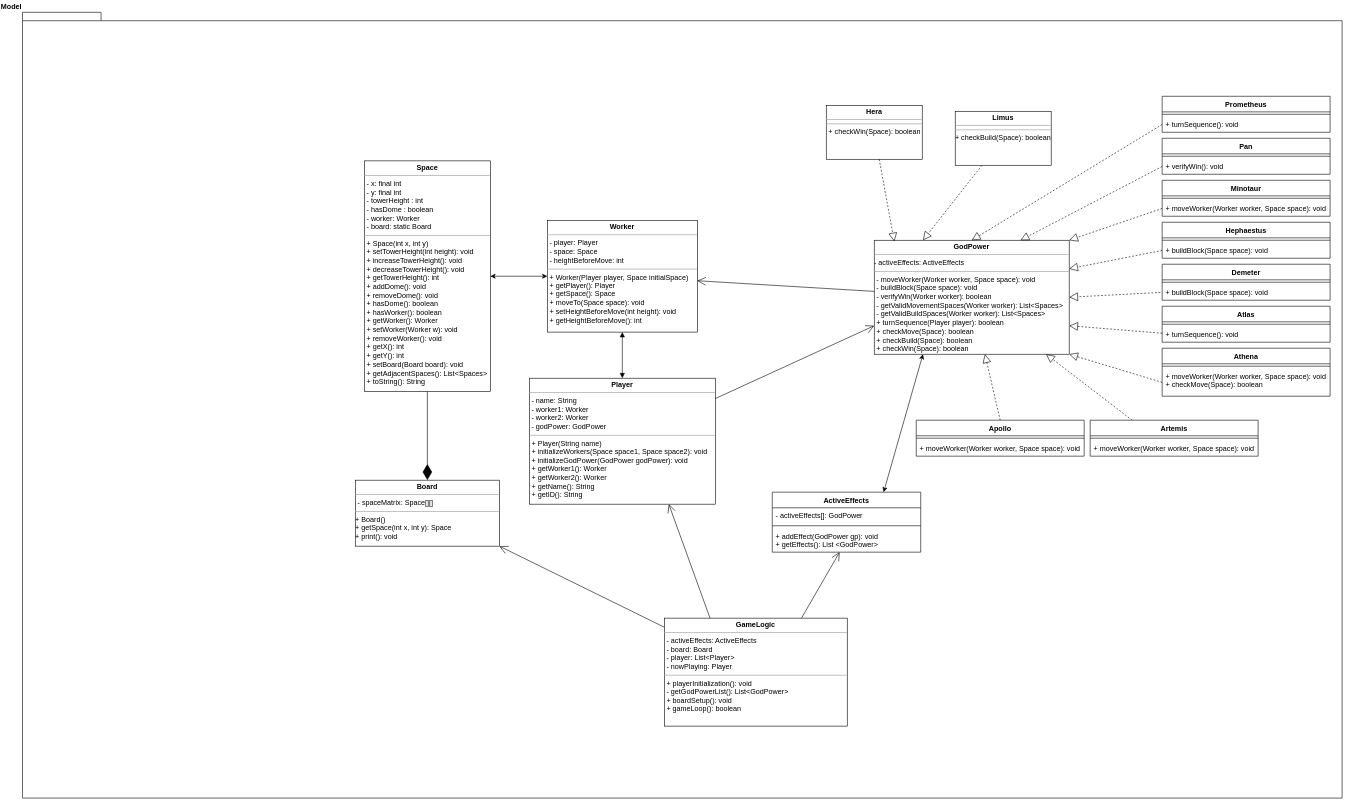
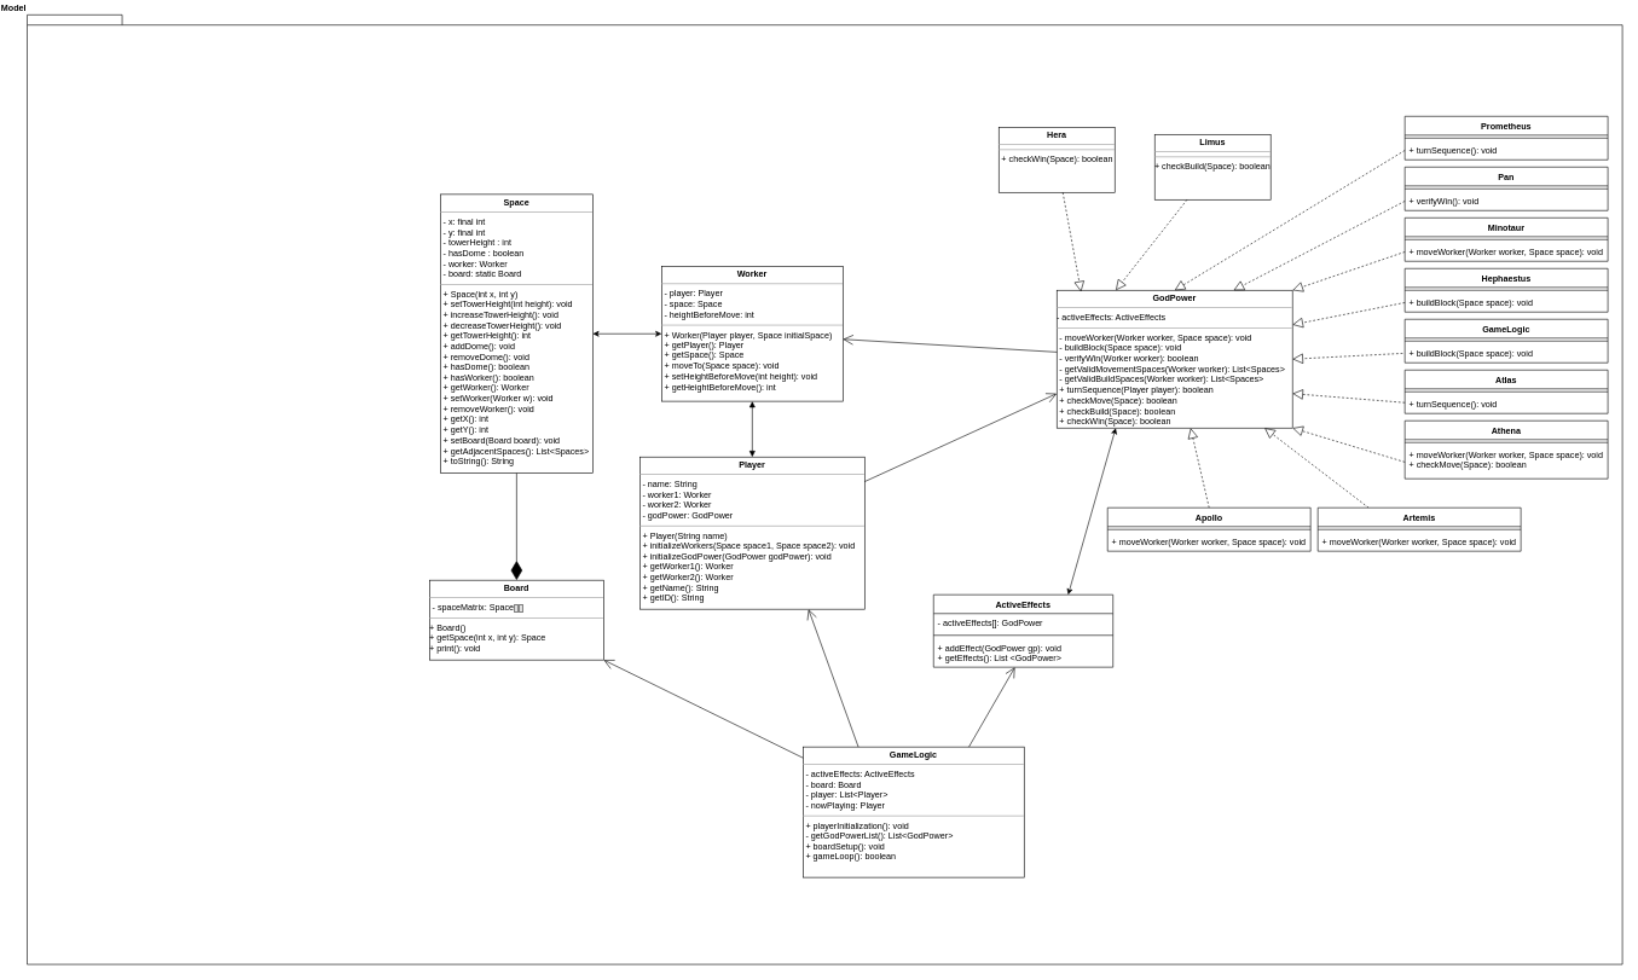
- <mxCell id="25" value="Demeter" style="swimlane;fontStyle=1;align=center;verticalAlign=top;childLayout=stackLayout;horizontal=1;startSize=26;horizontalStack=0;resizeParent=1;resizeParentMax=0;resizeLast=0;collapsible=1;marginBottom=0;" parent="1" vertex="1"><mxGeometry x="1920" y="440" width="280" height="60" as="geometry" /></mxCell>
+ <mxCell id="25" value="GameLogic" style="swimlane;fontStyle=1;align=center;verticalAlign=top;childLayout=stackLayout;horizontal=1;startSize=26;horizontalStack=0;resizeParent=1;resizeParentMax=0;resizeLast=0;collapsible=1;marginBottom=0;" parent="1" vertex="1"><mxGeometry x="1920" y="440" width="280" height="60" as="geometry" /></mxCell>
